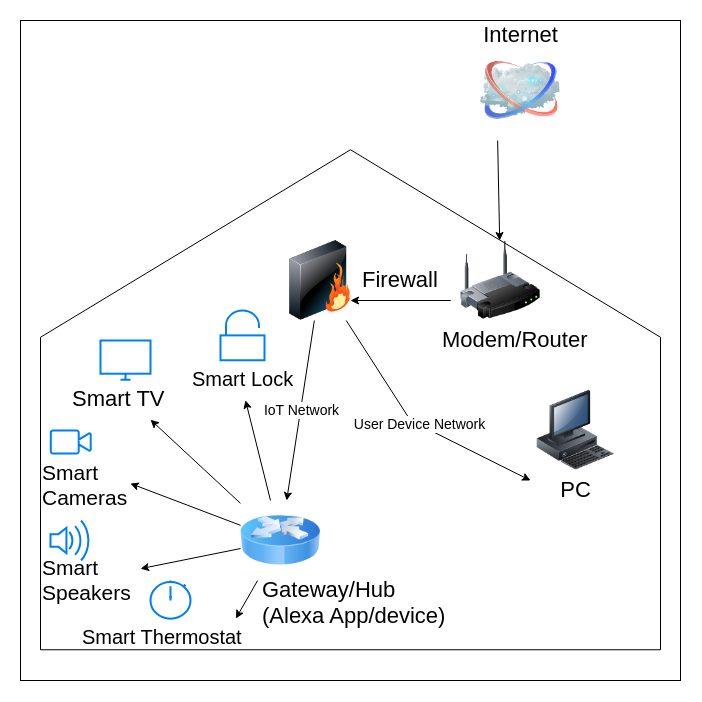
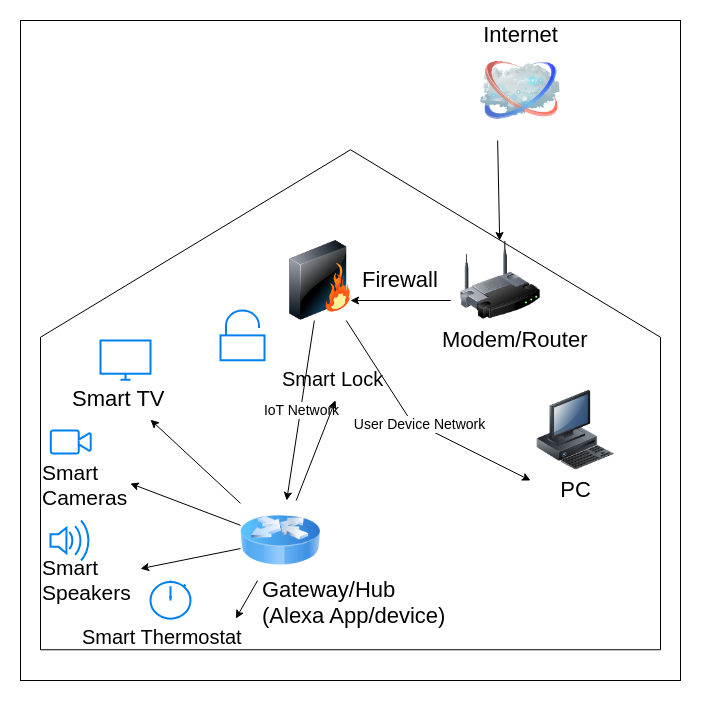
- <mxCell id="18" value="Smart Lock" style="text;whiteSpace=wrap;html=1;fontSize=20;" vertex="1" parent="1"><mxGeometry x="190" y="359.75" width="110" height="40" as="geometry" /></mxCell>
+ <mxCell id="18" value="Smart Lock" style="text;whiteSpace=wrap;html=1;fontSize=20;" vertex="1" parent="1"><mxGeometry x="280" y="359.75" width="110" height="40" as="geometry" /></mxCell>
